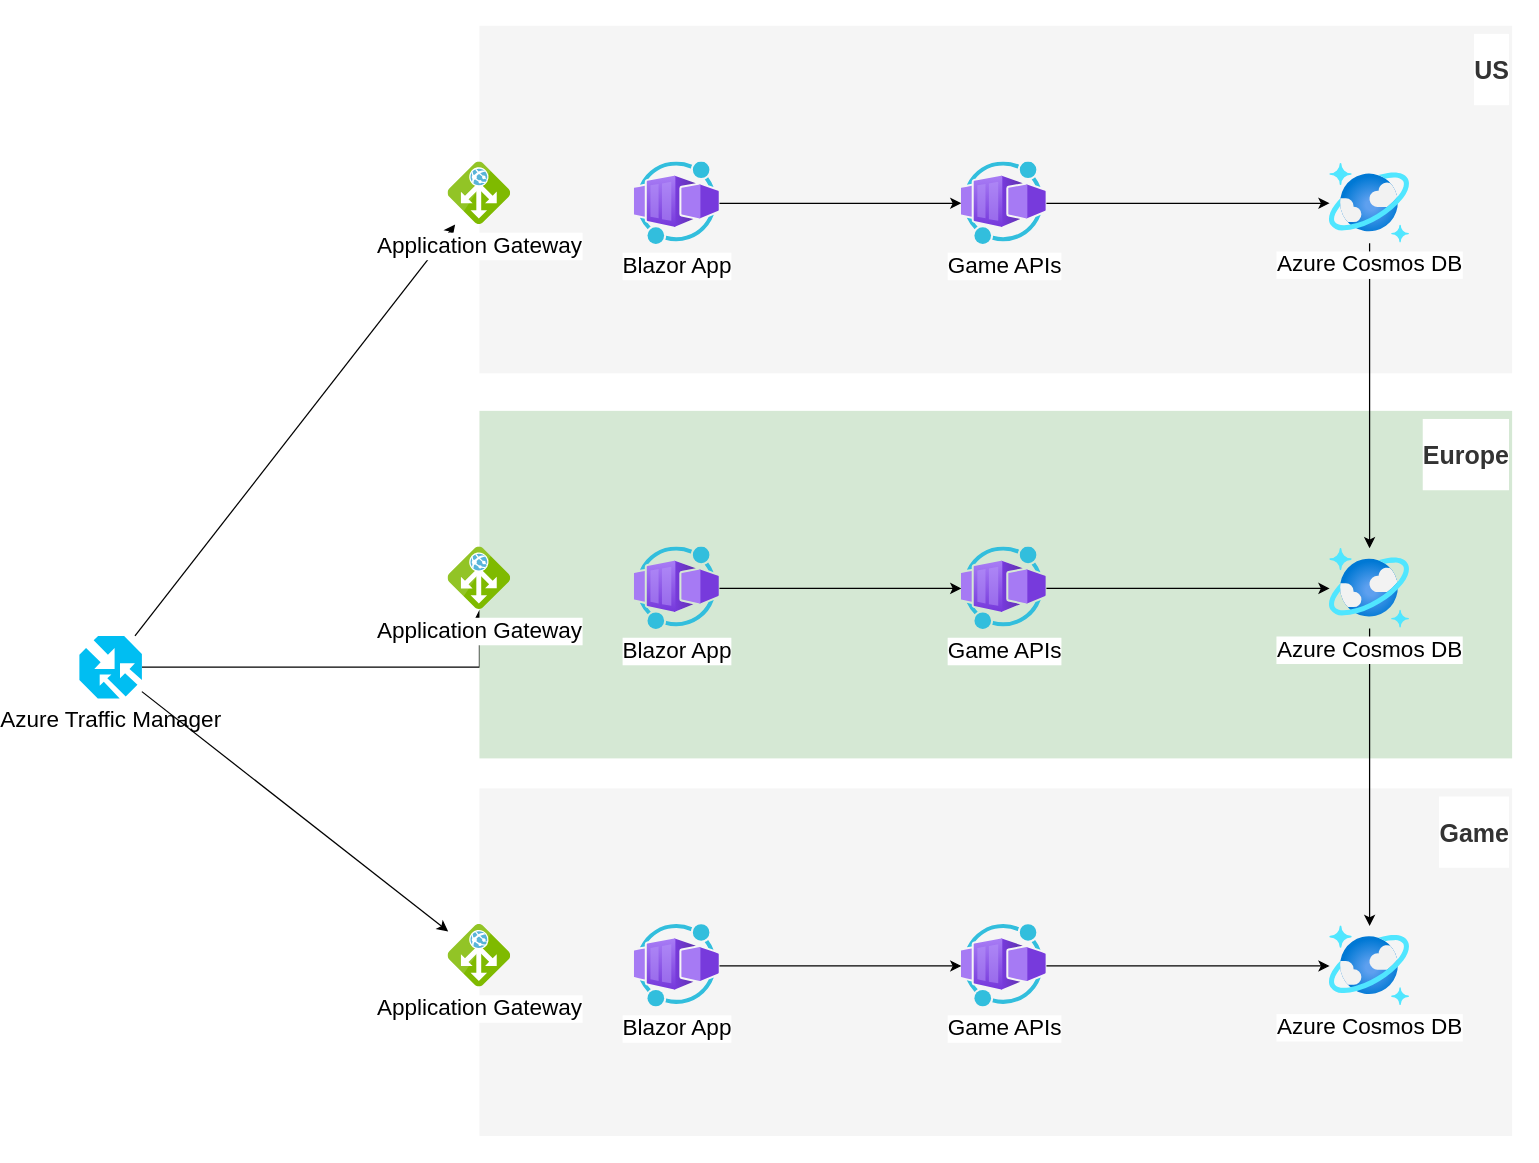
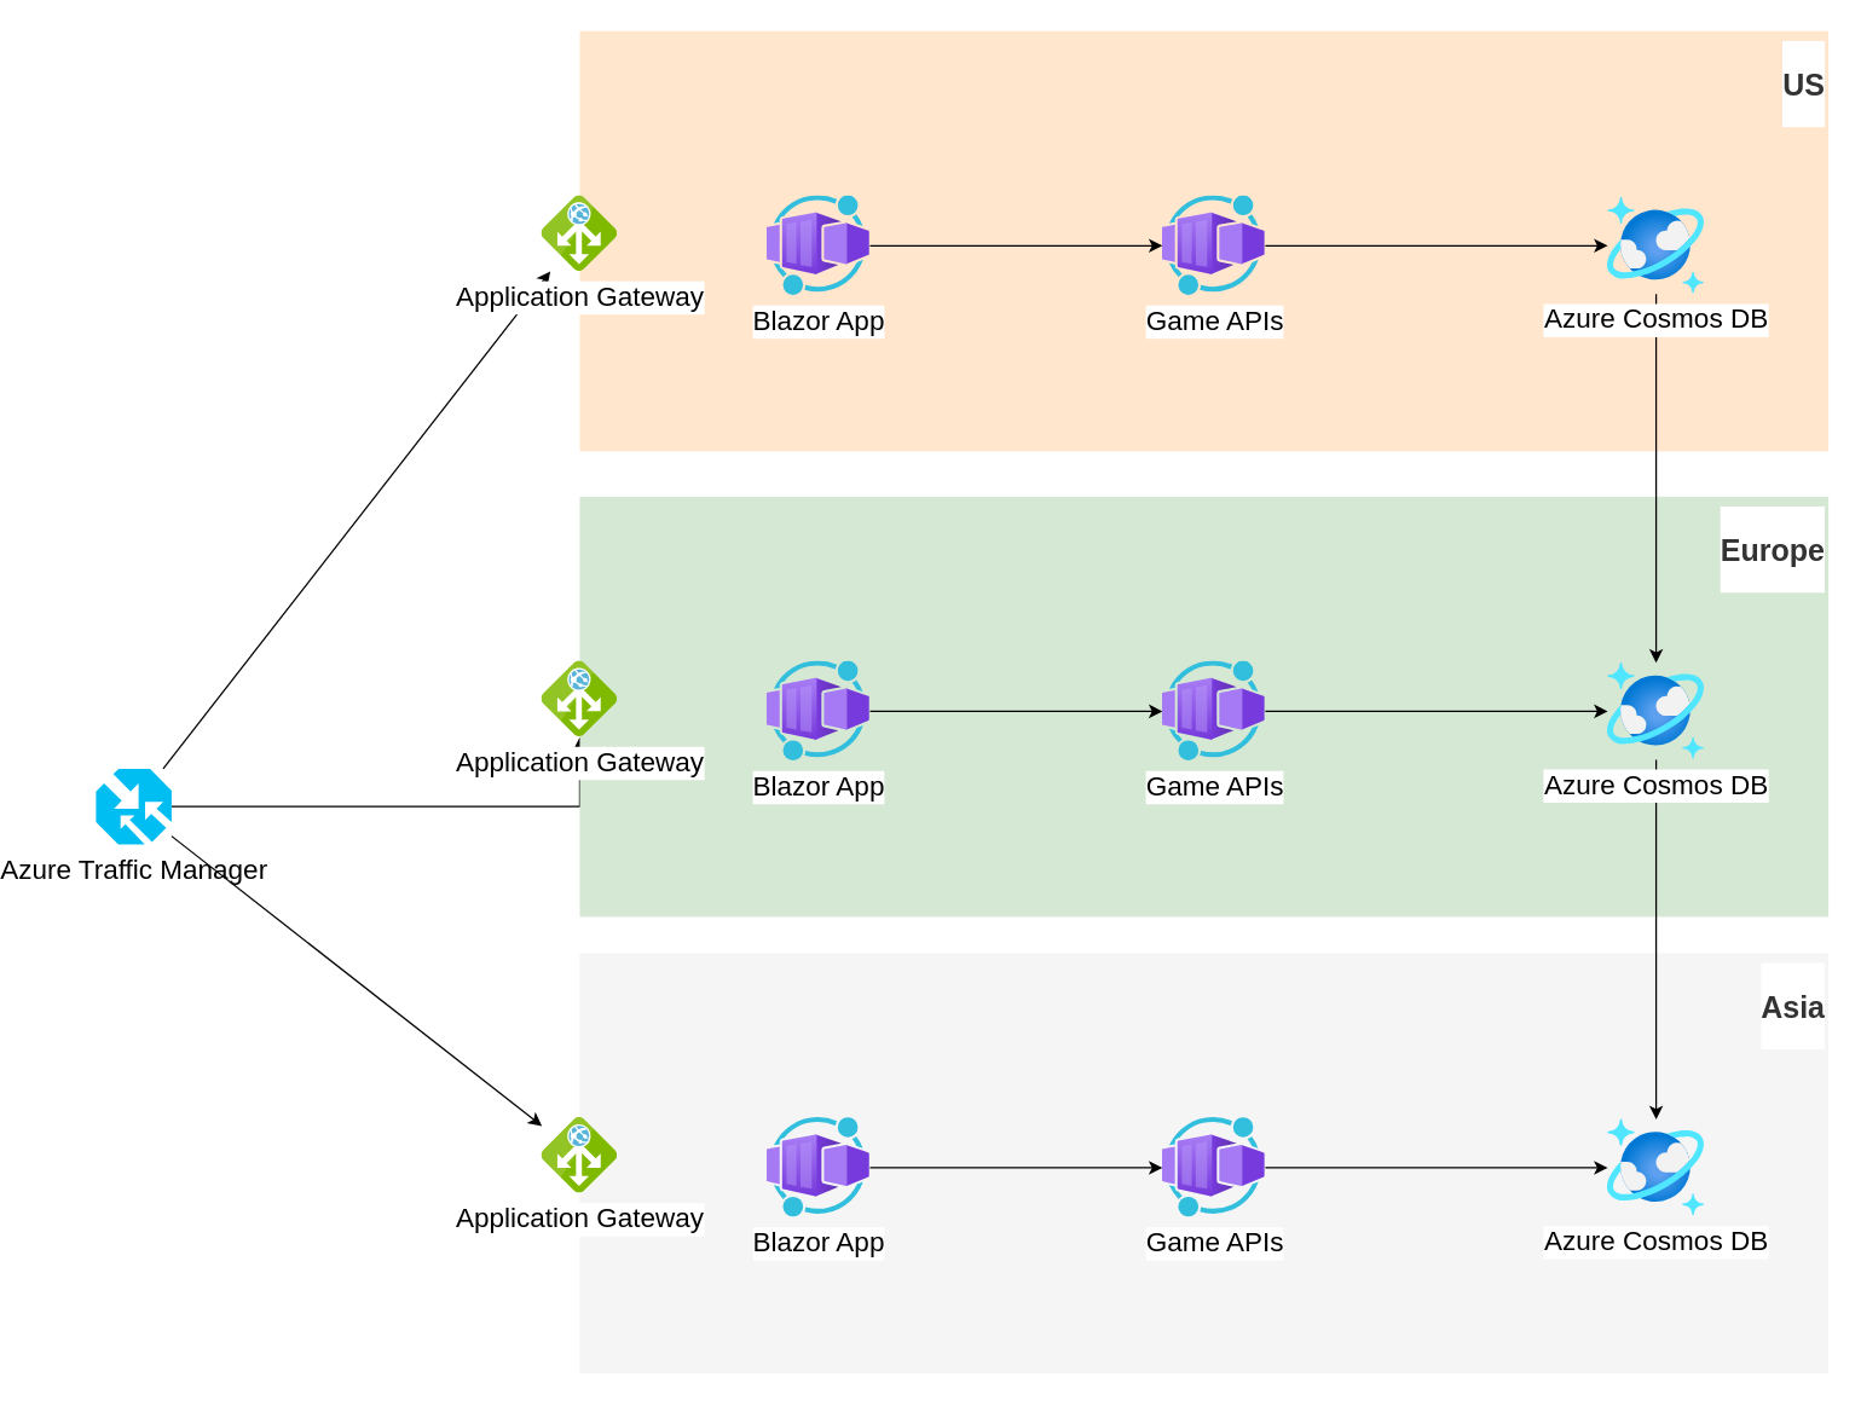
- <mxCell id="21" value="&lt;h2 style=&quot;font-size: 20px;&quot;&gt;US&lt;/h2&gt;" style="rounded=0;whiteSpace=wrap;html=1;labelBackgroundColor=#ffffff;fillColor=#f5f5f5;strokeColor=none;fontColor=#333333;align=right;verticalAlign=top;fontSize=20;" parent="1" vertex="1"><mxGeometry x="340" y="20" width="826" height="278" as="geometry" /></mxCell>
+ <mxCell id="21" value="&lt;h2 style=&quot;font-size: 20px;&quot;&gt;US&lt;/h2&gt;" style="rounded=0;whiteSpace=wrap;html=1;labelBackgroundColor=#ffffff;fillColor=#ffe6cc;strokeColor=none;fontColor=#333333;align=right;verticalAlign=top;fontSize=20;" parent="1" vertex="1"><mxGeometry x="340" y="20" width="826" height="278" as="geometry" /></mxCell>
- <mxCell id="2" value="&lt;h2 style=&quot;font-size: 20px;&quot;&gt;Game&lt;/h2&gt;" style="rounded=0;whiteSpace=wrap;html=1;labelBackgroundColor=#ffffff;fillColor=#f5f5f5;strokeColor=none;fontColor=#333333;align=right;verticalAlign=top;fontSize=20;" parent="1" vertex="1"><mxGeometry x="340" y="630" width="826" height="278" as="geometry" /></mxCell>
+ <mxCell id="2" value="&lt;h2 style=&quot;font-size: 20px;&quot;&gt;Asia&lt;/h2&gt;" style="rounded=0;whiteSpace=wrap;html=1;labelBackgroundColor=#ffffff;fillColor=#f5f5f5;strokeColor=none;fontColor=#333333;align=right;verticalAlign=top;fontSize=20;" parent="1" vertex="1"><mxGeometry x="340" y="630" width="826" height="278" as="geometry" /></mxCell>
